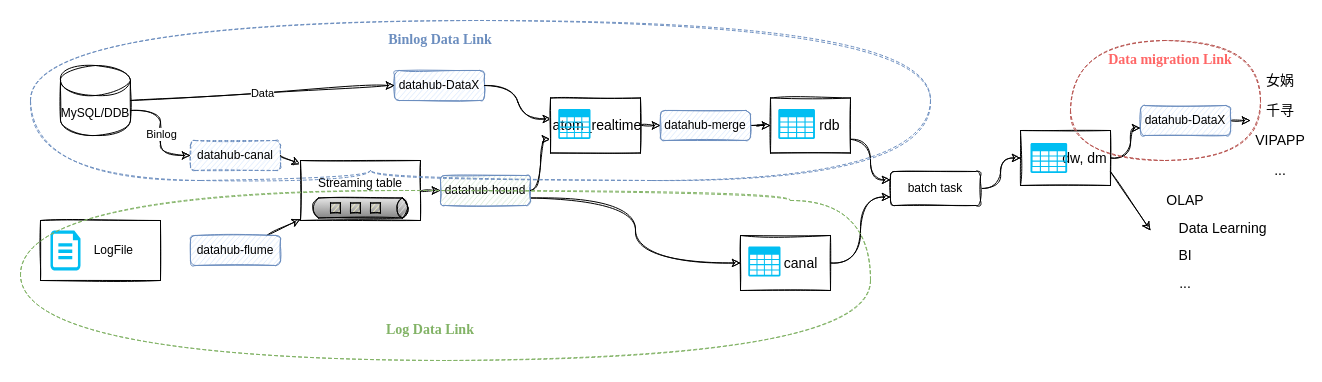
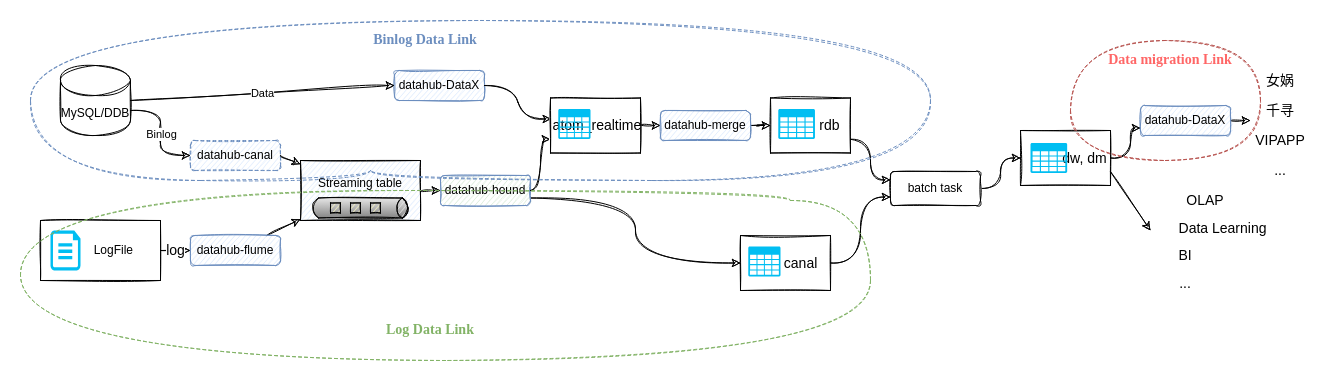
- <mxCell id="45" value="Binlog Data Link" style="text;html=1;strokeColor=none;fillColor=none;align=center;verticalAlign=middle;whiteSpace=wrap;rounded=0;sketch=1;fontSize=14;fontFamily=Comic Sans MS;fontStyle=1;fontColor=#6C8EBF;" vertex="1" parent="1"><mxGeometry x="370" y="30" width="140" height="20" as="geometry" /></mxCell>
+ <mxCell id="45" value="Binlog Data Link" style="text;html=1;strokeColor=none;fillColor=none;align=center;verticalAlign=middle;whiteSpace=wrap;rounded=0;sketch=1;fontSize=14;fontFamily=Comic Sans MS;fontStyle=1;fontColor=#6C8EBF;" vertex="1" parent="1"><mxGeometry x="355" y="30" width="140" height="20" as="geometry" /></mxCell>
- <mxCell id="25" value="Streaming table&lt;br&gt;&lt;br&gt;" style="rounded=0;whiteSpace=wrap;html=1;sketch=1;" vertex="1" parent="24"><mxGeometry width="120" height="60" as="geometry" /></mxCell>
+ <mxCell id="25" value="Streaming table&lt;br&gt;&lt;br&gt;" style="rounded=0;whiteSpace=wrap;html=1;sketch=1;fillColor=#dae8fc;" vertex="1" parent="24"><mxGeometry width="120" height="60" as="geometry" /></mxCell>
- <mxCell id="54" value="OLAP" style="text;html=1;strokeColor=none;fillColor=none;align=center;verticalAlign=middle;whiteSpace=wrap;rounded=0;sketch=1;fontFamily=Helvetica;fontSize=14;" vertex="1" parent="1"><mxGeometry x="1165" y="190" width="40" height="20" as="geometry" /></mxCell>
+ <mxCell id="54" value="OLAP" style="text;html=1;strokeColor=none;fillColor=none;align=center;verticalAlign=middle;whiteSpace=wrap;rounded=0;sketch=1;fontFamily=Helvetica;fontSize=14;" vertex="1" parent="1"><mxGeometry x="1185" y="190" width="40" height="20" as="geometry" /></mxCell>
+ <mxCell id="22" value="log" style="edgeStyle=none;rounded=0;orthogonalLoop=1;jettySize=auto;html=1;fontSize=14;sketch=1;" edge="1" parent="1" source="20" target="23"><mxGeometry relative="1" as="geometry"><mxPoint x="190" y="250" as="targetPoint" /></mxGeometry></mxCell>
